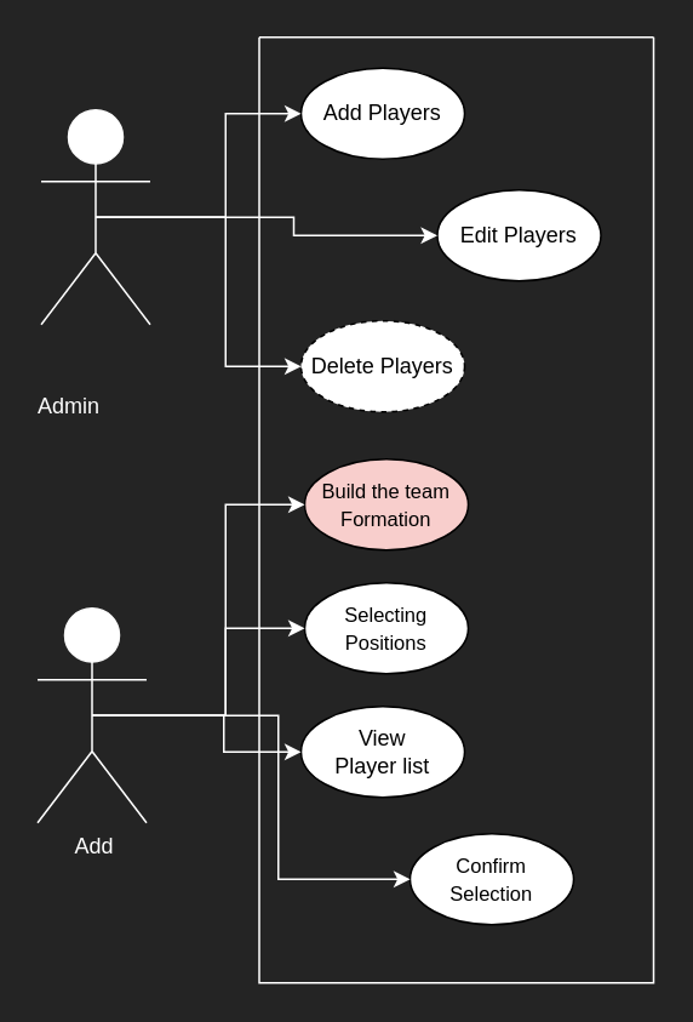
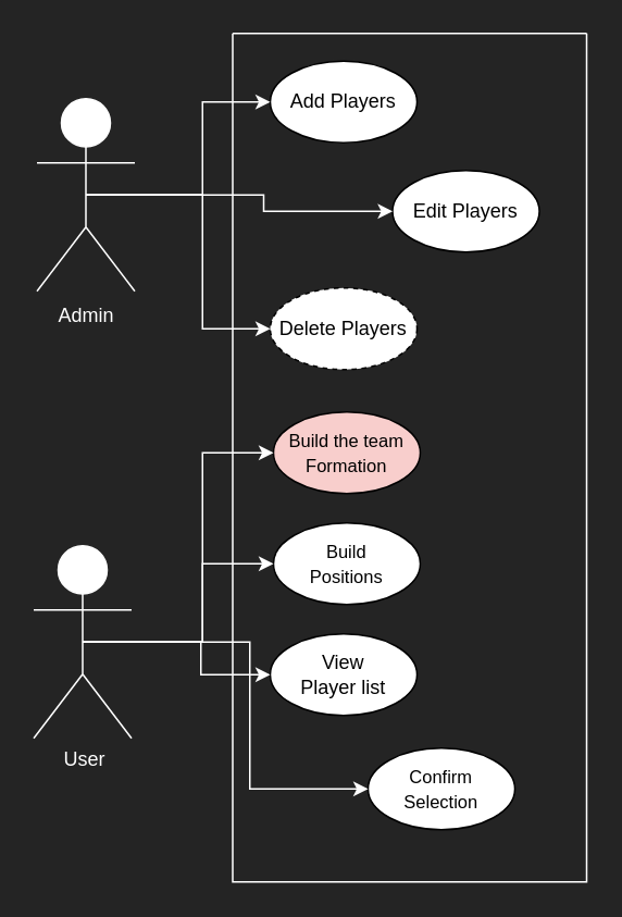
- <mxCell id="15" value="Admin" style="text;html=1;align=center;verticalAlign=middle;resizable=0;points=[];autosize=1;labelBackgroundColor=none;fillColor=none;fontColor=#FFFFFF;" vertex="1" parent="1"><mxGeometry x="7" y="208" width="60" height="30" as="geometry" /></mxCell>
+ <mxCell id="15" value="Admin" style="text;html=1;align=center;verticalAlign=middle;resizable=0;points=[];autosize=1;labelBackgroundColor=none;fillColor=none;fontColor=#FFFFFF;" vertex="1" parent="1"><mxGeometry x="22" y="178" width="60" height="30" as="geometry" /></mxCell>
- <mxCell id="7" value="&lt;span style=&quot;font-size: 11px;&quot;&gt;Selecting&lt;/span&gt;&lt;div&gt;&lt;span style=&quot;font-size: 11px;&quot;&gt;Positions&lt;/span&gt;&lt;/div&gt;" style="ellipse;whiteSpace=wrap;html=1;labelBackgroundColor=none;" vertex="1" parent="2"><mxGeometry x="25" y="300" width="90" height="50" as="geometry" /></mxCell>
+ <mxCell id="7" value="&lt;span style=&quot;font-size: 11px;&quot;&gt;Build&lt;/span&gt;&lt;div&gt;&lt;span style=&quot;font-size: 11px;&quot;&gt;Positions&lt;/span&gt;&lt;/div&gt;" style="ellipse;whiteSpace=wrap;html=1;labelBackgroundColor=none;" vertex="1" parent="2"><mxGeometry x="25" y="300" width="90" height="50" as="geometry" /></mxCell>
- <mxCell id="10" value="Add" style="text;html=1;align=center;verticalAlign=middle;resizable=0;points=[];autosize=1;labelBackgroundColor=none;fillColor=none;fontColor=#FFFFFF;" vertex="1" parent="1"><mxGeometry x="29" y="452" width="43" height="26" as="geometry" /></mxCell>
+ <mxCell id="10" value="User" style="text;html=1;align=center;verticalAlign=middle;resizable=0;points=[];autosize=1;labelBackgroundColor=none;fillColor=none;fontColor=#FFFFFF;" vertex="1" parent="1"><mxGeometry x="29" y="452" width="43" height="26" as="geometry" /></mxCell>
